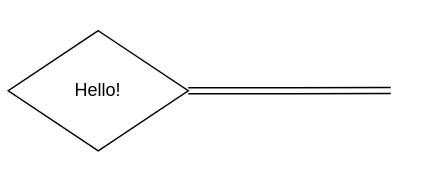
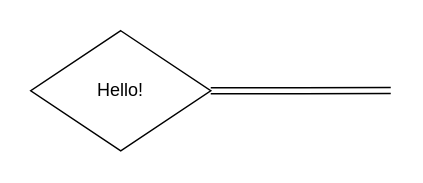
- <mxCell id="3" value="Hello!" style="rhombus;whiteSpace=wrap;html=1;" vertex="1" parent="1"><mxGeometry x="5" y="20" width="120" height="80" as="geometry" /></mxCell>
+ <mxCell id="3" value="Hello!" style="rhombus;whiteSpace=wrap;html=1;" vertex="1" parent="1"><mxGeometry x="20" y="20" width="120" height="80" as="geometry" /></mxCell>
